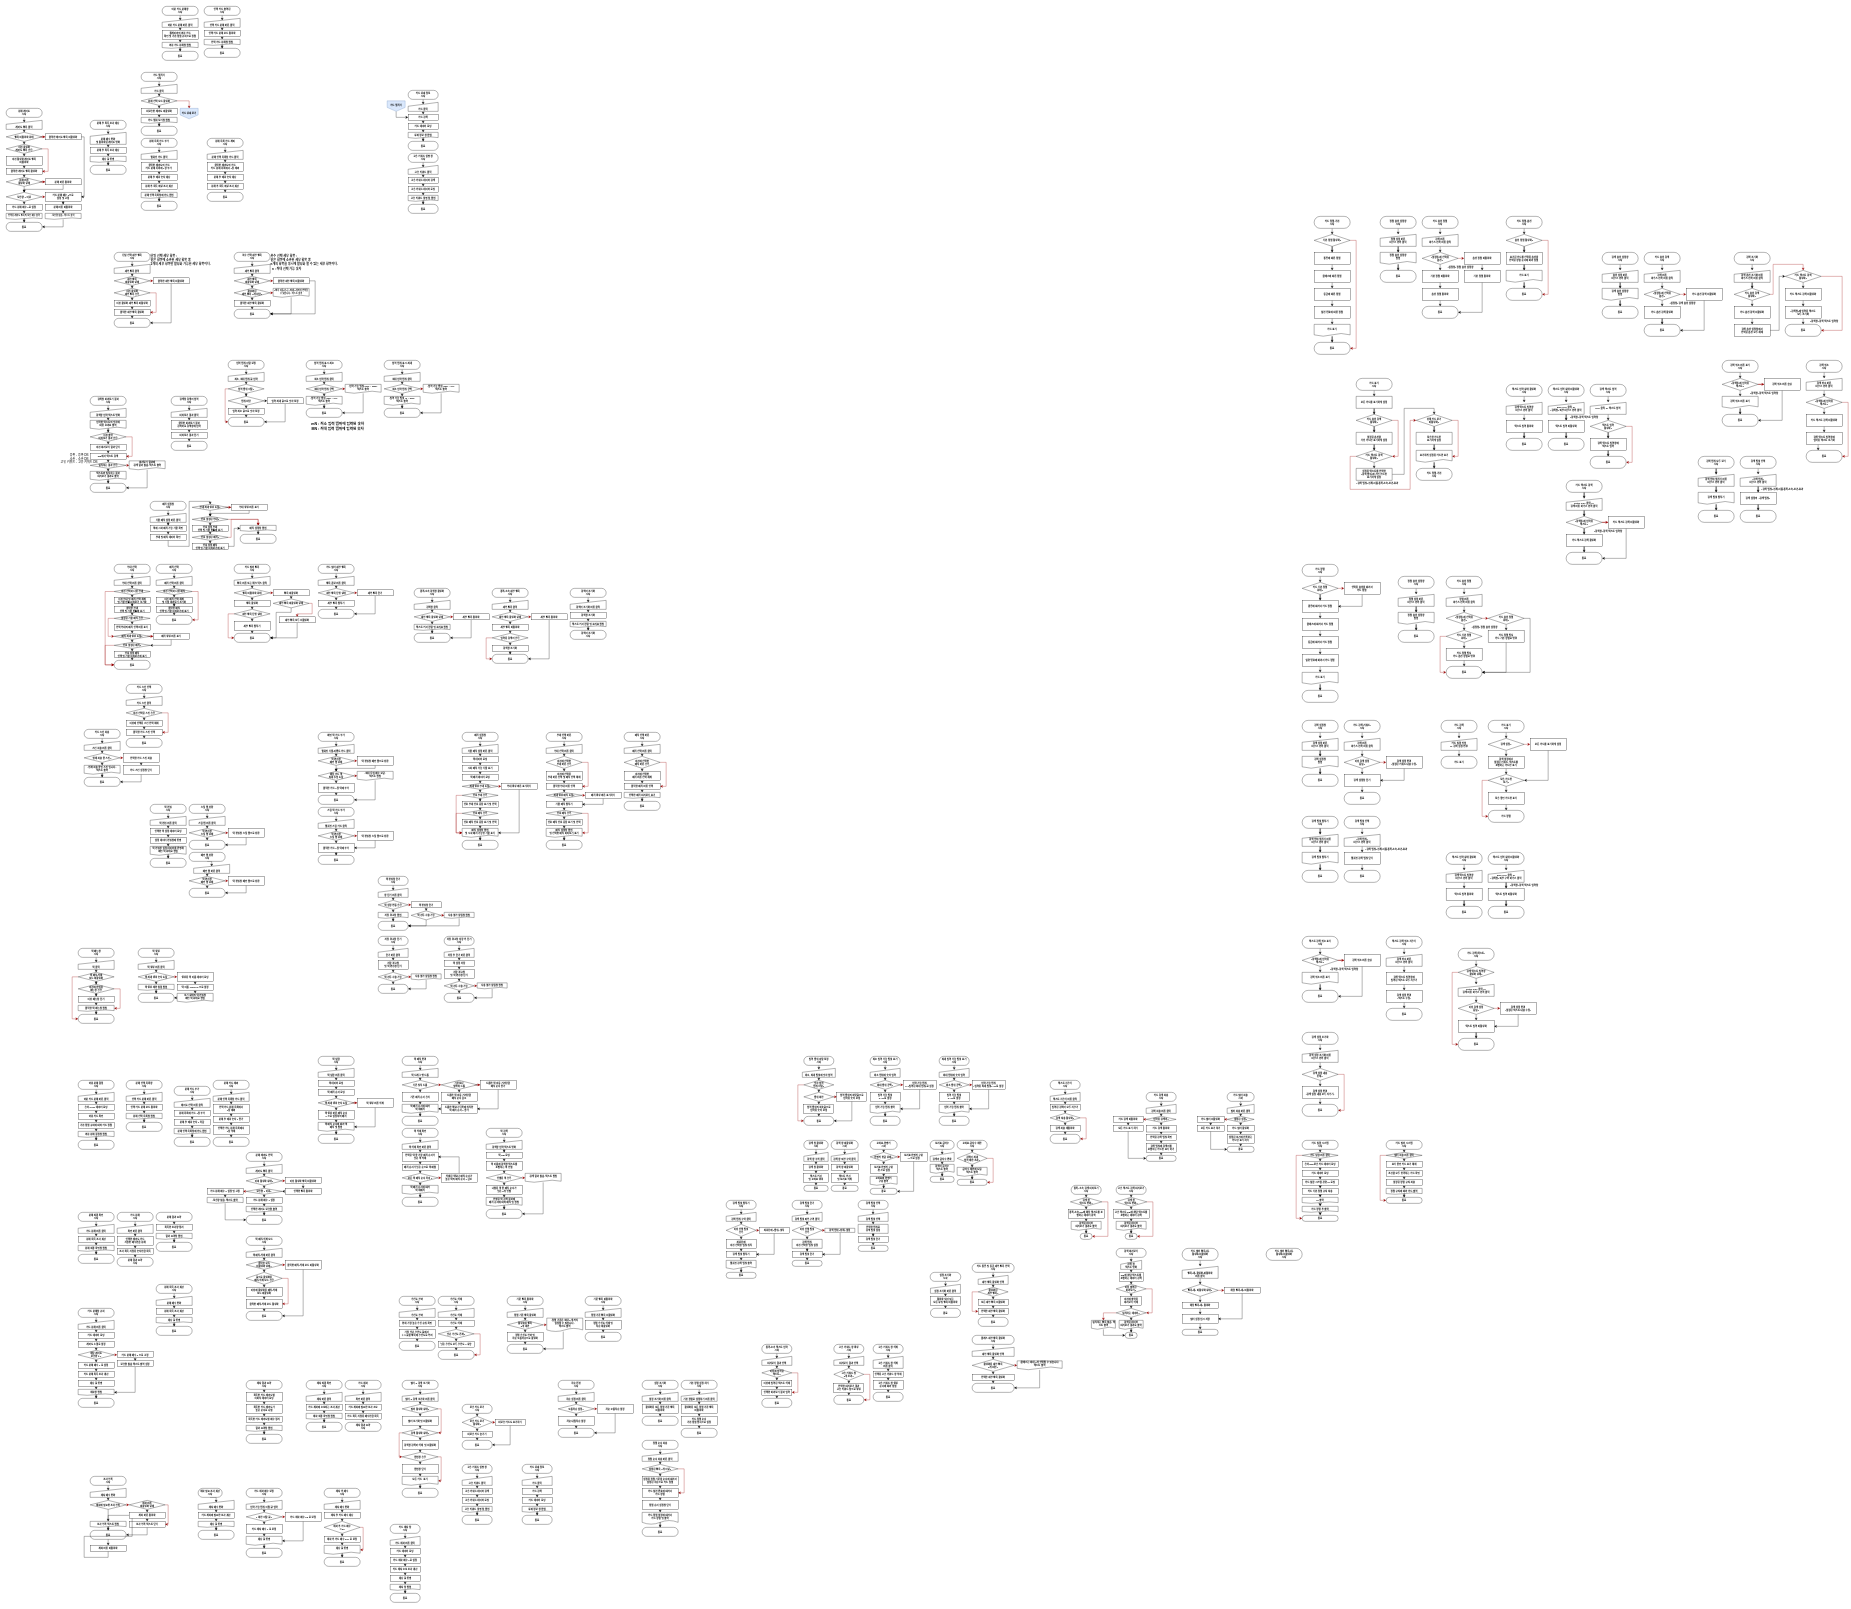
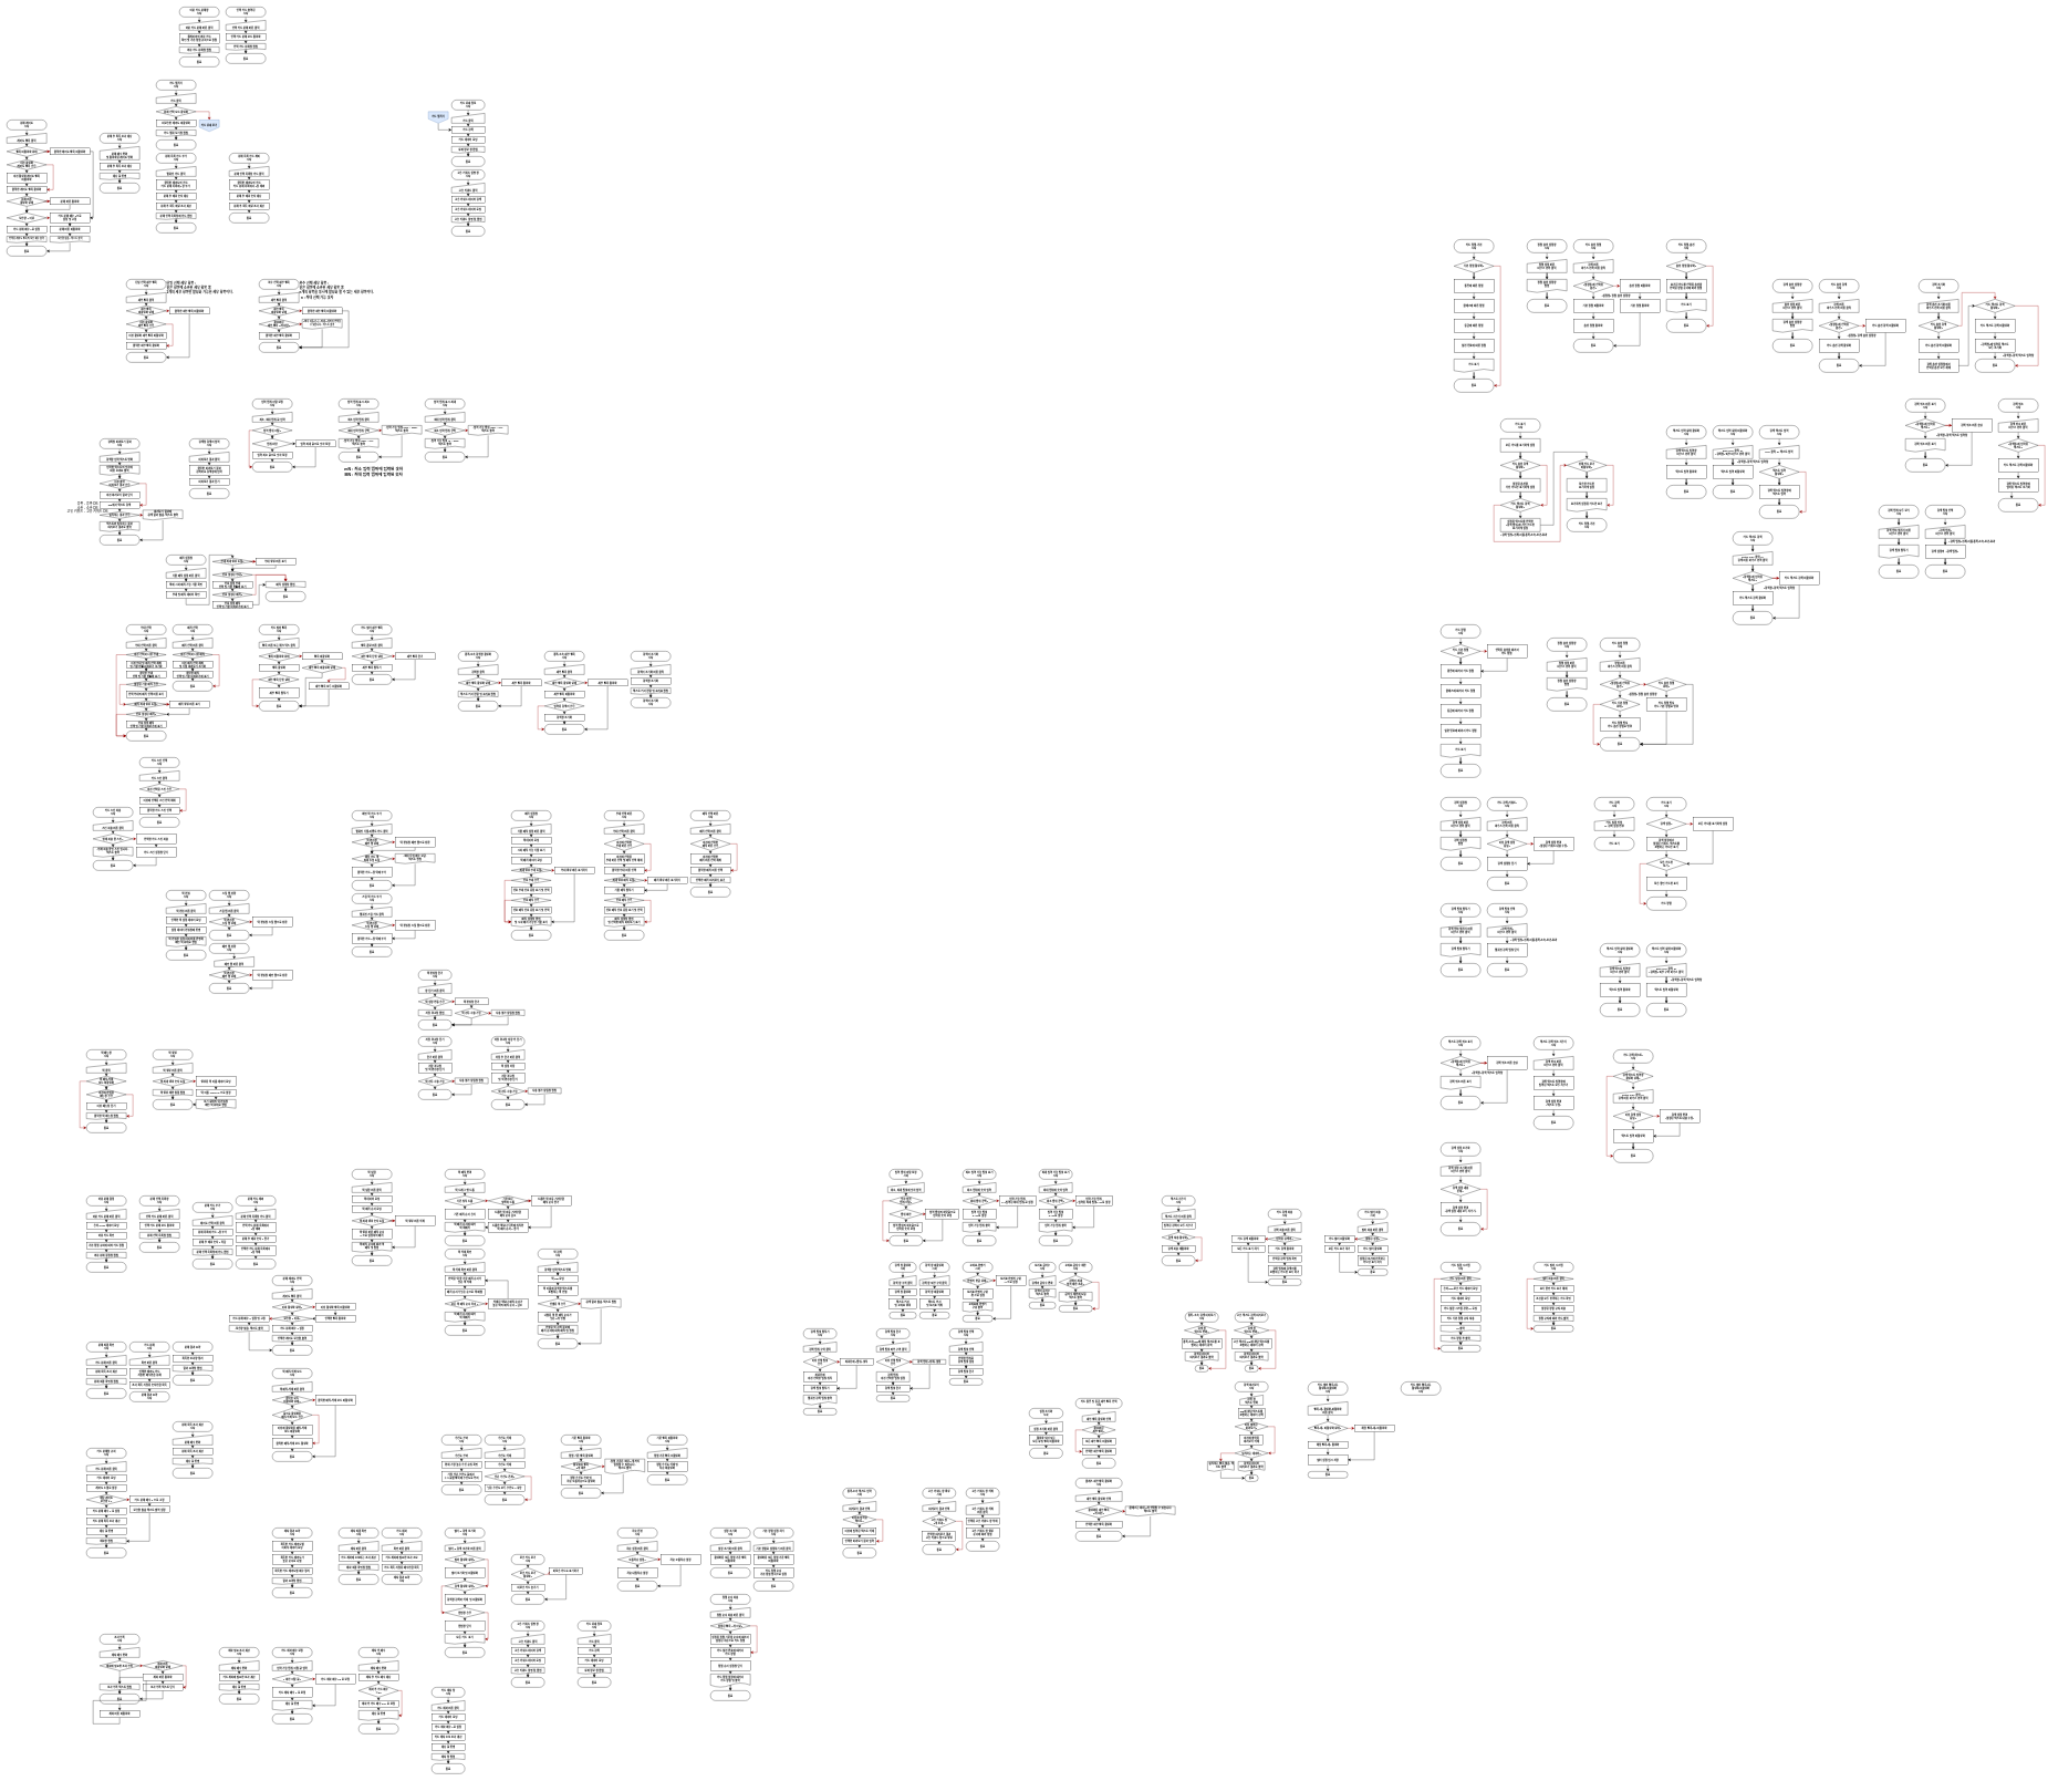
- <mxCell id="781" value="미보유 카드도 표기하기" style="rounded=1;whiteSpace=wrap;html=1;arcSize=0;fontSize=8;fontStyle=1;strokeWidth=1;align=center;verticalAlign=middle;" parent="1" vertex="1"><mxGeometry x="1650" y="4730" width="100" height="20" as="geometry" /></mxCell>
+ <mxCell id="781" value="미보유 카드도 표기하기" style="rounded=1;whiteSpace=wrap;html=1;arcSize=0;fontSize=8;fontStyle=1;strokeWidth=1;align=center;verticalAlign=middle;" parent="1" vertex="1"><mxGeometry x="1655" y="4720" width="100" height="20" as="geometry" /></mxCell>
- <mxCell id="864" value="제작 필요 조각 계산&lt;br&gt;&lt;div&gt;시작&lt;/div&gt;" style="rounded=1;whiteSpace=wrap;html=1;arcSize=50;fontSize=8;fontStyle=1;strokeWidth=1;align=center;verticalAlign=middle;" parent="1" vertex="1"><mxGeometry x="660" y="4960" width="80" height="30" as="geometry" /></mxCell>
+ <mxCell id="864" value="제작 필요 조각 계산&lt;br&gt;&lt;div&gt;시작&lt;/div&gt;" style="rounded=1;whiteSpace=wrap;html=1;arcSize=50;fontSize=8;fontStyle=1;strokeWidth=1;align=center;verticalAlign=middle;" parent="1" vertex="1"><mxGeometry x="660" y="4960" width="120" height="30" as="geometry" /></mxCell>
